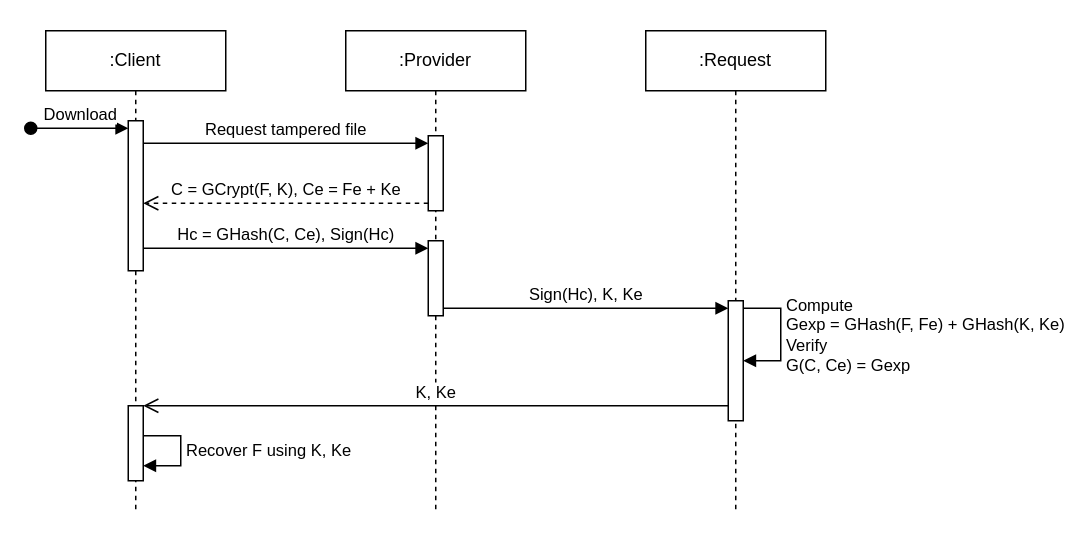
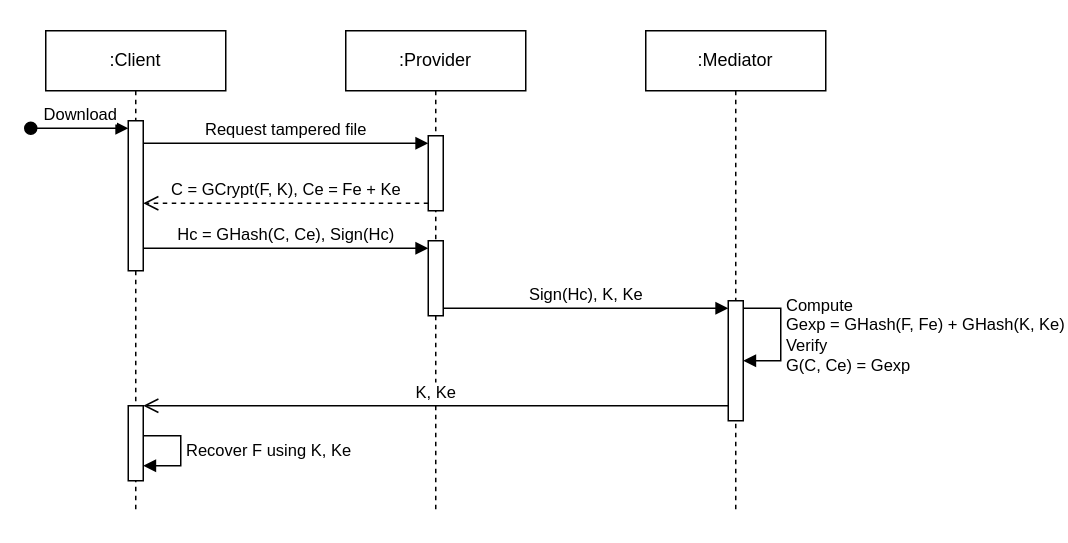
- <mxCell id="7" value=":Request" style="shape=umlLifeline;perimeter=lifelinePerimeter;whiteSpace=wrap;html=1;container=0;dropTarget=0;collapsible=0;recursiveResize=0;outlineConnect=0;portConstraint=eastwest;newEdgeStyle={&quot;edgeStyle&quot;:&quot;elbowEdgeStyle&quot;,&quot;elbow&quot;:&quot;vertical&quot;,&quot;curved&quot;:0,&quot;rounded&quot;:0};" parent="1" vertex="1"><mxGeometry x="430" y="20" width="120" height="320" as="geometry" /></mxCell>
+ <mxCell id="7" value=":Mediator" style="shape=umlLifeline;perimeter=lifelinePerimeter;whiteSpace=wrap;html=1;container=0;dropTarget=0;collapsible=0;recursiveResize=0;outlineConnect=0;portConstraint=eastwest;newEdgeStyle={&quot;edgeStyle&quot;:&quot;elbowEdgeStyle&quot;,&quot;elbow&quot;:&quot;vertical&quot;,&quot;curved&quot;:0,&quot;rounded&quot;:0};" parent="1" vertex="1"><mxGeometry x="430" y="20" width="120" height="320" as="geometry" /></mxCell>
